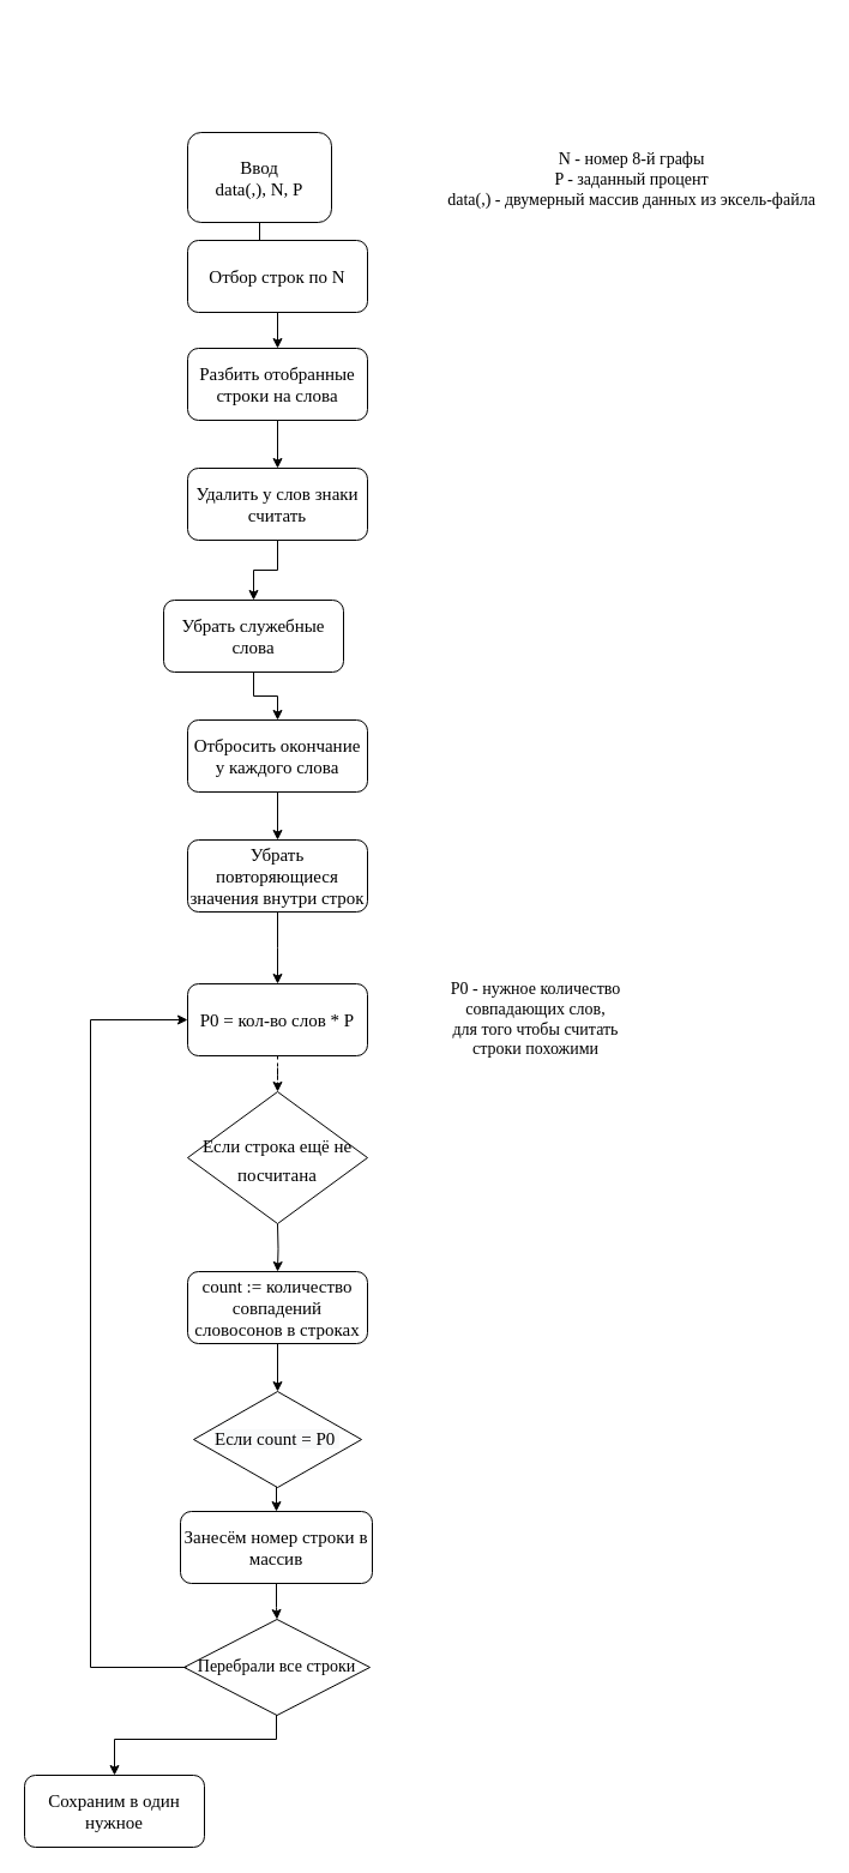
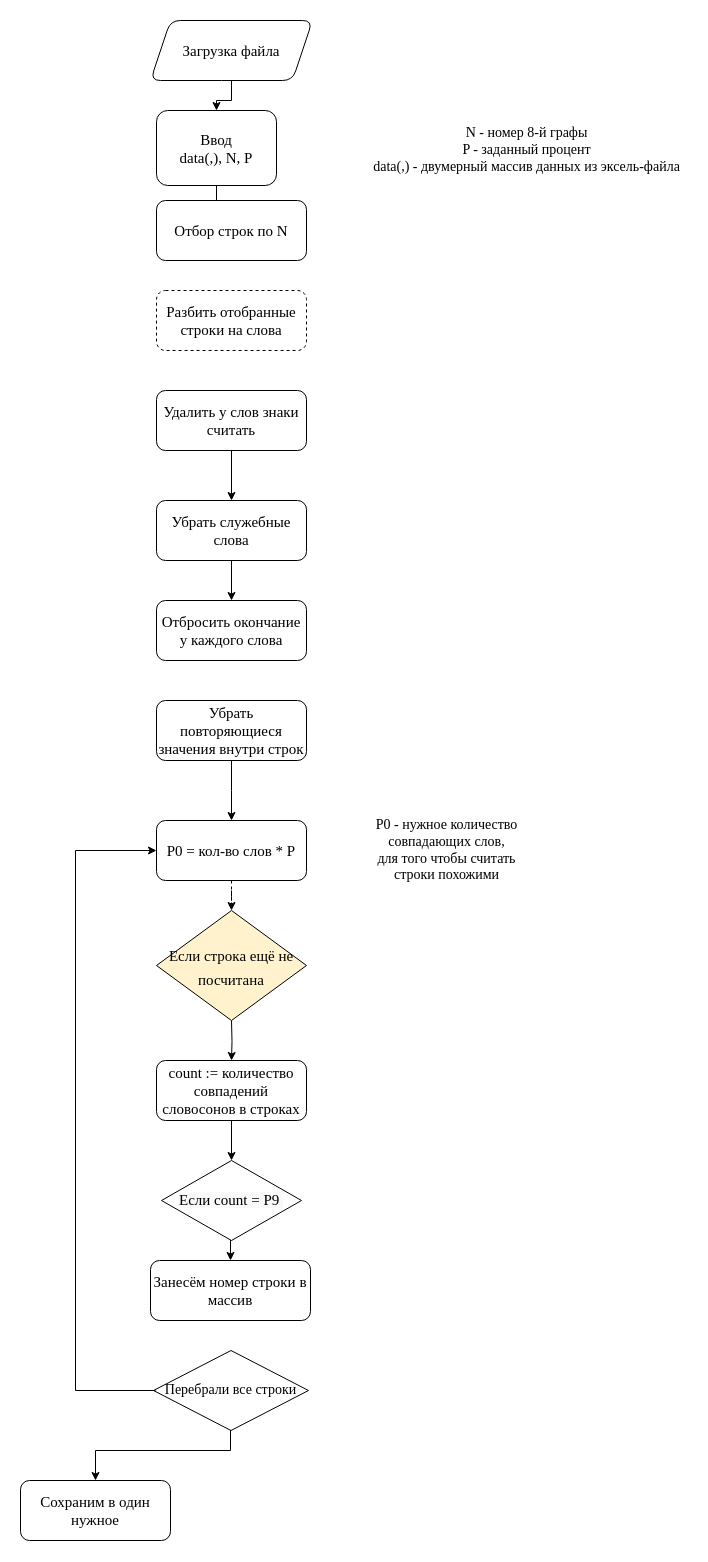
+ <mxCell id="3" value="Загрузка файла" style="shape=parallelogram;perimeter=parallelogramPerimeter;whiteSpace=wrap;html=1;fixedSize=1;rounded=1;fontSize=15;fontFamily=Times New Roman;" parent="1" vertex="1"><mxGeometry x="150" y="20" width="162" height="60" as="geometry" /></mxCell>
+ <mxCell id="2" value="" style="edgeStyle=orthogonalEdgeStyle;rounded=0;orthogonalLoop=1;jettySize=auto;html=1;fontFamily=Times New Roman;fontSize=20;" parent="1" source="3" target="5" edge="1"><mxGeometry relative="1" as="geometry" /></mxCell>
- <mxCell id="6" value="" style="edgeStyle=orthogonalEdgeStyle;rounded=0;orthogonalLoop=1;jettySize=auto;html=1;fontFamily=Times New Roman;fontSize=15;" parent="1" source="7" target="9" edge="1"><mxGeometry relative="1" as="geometry" /></mxCell>
- <mxCell id="9" value="Разбить отобранные строки на слова" style="rounded=1;whiteSpace=wrap;html=1;shadow=0;fontFamily=Times New Roman;fontSize=15;sketch=0;" parent="1" vertex="1"><mxGeometry x="156" y="290" width="150" height="60" as="geometry" /></mxCell>
+ <mxCell id="9" value="Разбить отобранные строки на слова" style="rounded=1;whiteSpace=wrap;html=1;shadow=0;fontFamily=Times New Roman;fontSize=15;sketch=0;dashed=1;" parent="1" vertex="1"><mxGeometry x="156" y="290" width="150" height="60" as="geometry" /></mxCell>
- <mxCell id="8" value="" style="edgeStyle=orthogonalEdgeStyle;rounded=0;orthogonalLoop=1;jettySize=auto;html=1;fontFamily=Times New Roman;fontSize=15;" parent="1" source="9" target="11" edge="1"><mxGeometry relative="1" as="geometry" /></mxCell>
- <mxCell id="13" value="Убрать служебные слова" style="rounded=1;whiteSpace=wrap;html=1;shadow=0;fontFamily=Times New Roman;fontSize=15;sketch=0;" parent="1" vertex="1"><mxGeometry x="136" y="500" width="150" height="60" as="geometry" /></mxCell>
+ <mxCell id="13" value="Убрать служебные слова" style="rounded=1;whiteSpace=wrap;html=1;shadow=0;fontFamily=Times New Roman;fontSize=15;sketch=0;" parent="1" vertex="1"><mxGeometry x="156" y="500" width="150" height="60" as="geometry" /></mxCell>
- <mxCell id="14" value="" style="edgeStyle=orthogonalEdgeStyle;rounded=0;orthogonalLoop=1;jettySize=auto;html=1;fontFamily=Times New Roman;fontSize=15;" parent="1" source="15" target="17" edge="1"><mxGeometry relative="1" as="geometry" /></mxCell>
- <mxCell id="27" value="&lt;font style=&quot;font-size: 15px&quot;&gt;Если строка ещё не посчитана&lt;/font&gt;" style="rhombus;whiteSpace=wrap;html=1;shadow=0;labelBackgroundColor=none;sketch=0;fontFamily=Times New Roman;fontSize=20;verticalAlign=middle;" parent="1" vertex="1"><mxGeometry x="156" y="910" width="150" height="110" as="geometry" /></mxCell>
+ <mxCell id="27" value="&lt;font style=&quot;font-size: 15px&quot;&gt;Если строка ещё не посчитана&lt;/font&gt;" style="rhombus;whiteSpace=wrap;html=1;shadow=0;labelBackgroundColor=none;sketch=0;fontFamily=Times New Roman;fontSize=20;verticalAlign=middle;fillColor=#fff2cc;" parent="1" vertex="1"><mxGeometry x="156" y="910" width="150" height="110" as="geometry" /></mxCell>
- <mxCell id="33" value="&#10;&#10;&lt;span style=&quot;color: rgb(0, 0, 0); font-family: &amp;quot;times new roman&amp;quot;; font-size: 15px; font-style: normal; font-weight: 400; letter-spacing: normal; text-align: center; text-indent: 0px; text-transform: none; word-spacing: 0px; background-color: rgb(248, 249, 250); display: inline; float: none;&quot;&gt;Если count = P0&amp;nbsp;&lt;/span&gt;&#10;&#10;" style="rhombus;whiteSpace=wrap;html=1;fontFamily=Times New Roman;fontSize=14;" vertex="1" parent="1"><mxGeometry x="161" y="1160" width="140" height="80" as="geometry" /></mxCell>
+ <mxCell id="33" value="&#10;&#10;&lt;span style=&quot;color: rgb(0, 0, 0); font-family: &amp;quot;times new roman&amp;quot;; font-size: 15px; font-style: normal; font-weight: 400; letter-spacing: normal; text-align: center; text-indent: 0px; text-transform: none; word-spacing: 0px; background-color: rgb(248, 249, 250); display: inline; float: none;&quot;&gt;Если count = P9&amp;nbsp;&lt;/span&gt;&#10;&#10;" style="rhombus;whiteSpace=wrap;html=1;fontFamily=Times New Roman;fontSize=14;" vertex="1" parent="1"><mxGeometry x="161" y="1160" width="140" height="80" as="geometry" /></mxCell>
- <mxCell id="25" value="" style="edgeStyle=orthogonalEdgeStyle;rounded=0;orthogonalLoop=1;jettySize=auto;html=1;fontFamily=Times New Roman;fontSize=14;" edge="1" parent="1" source="26" target="31"><mxGeometry relative="1" as="geometry" /></mxCell>
